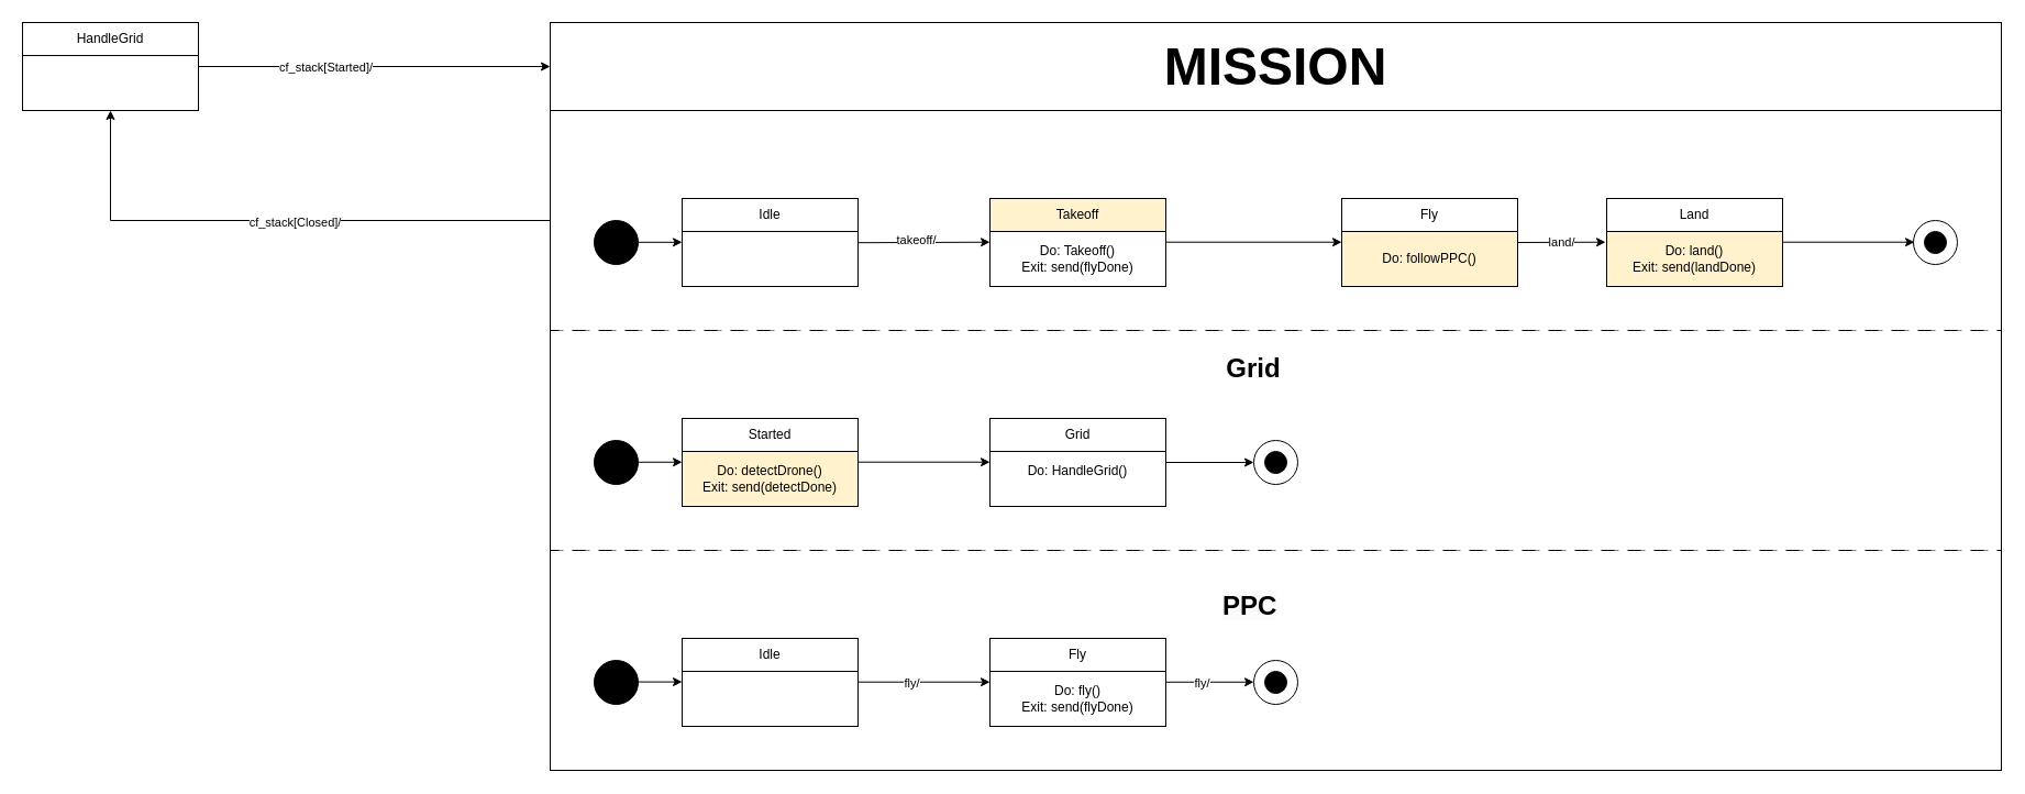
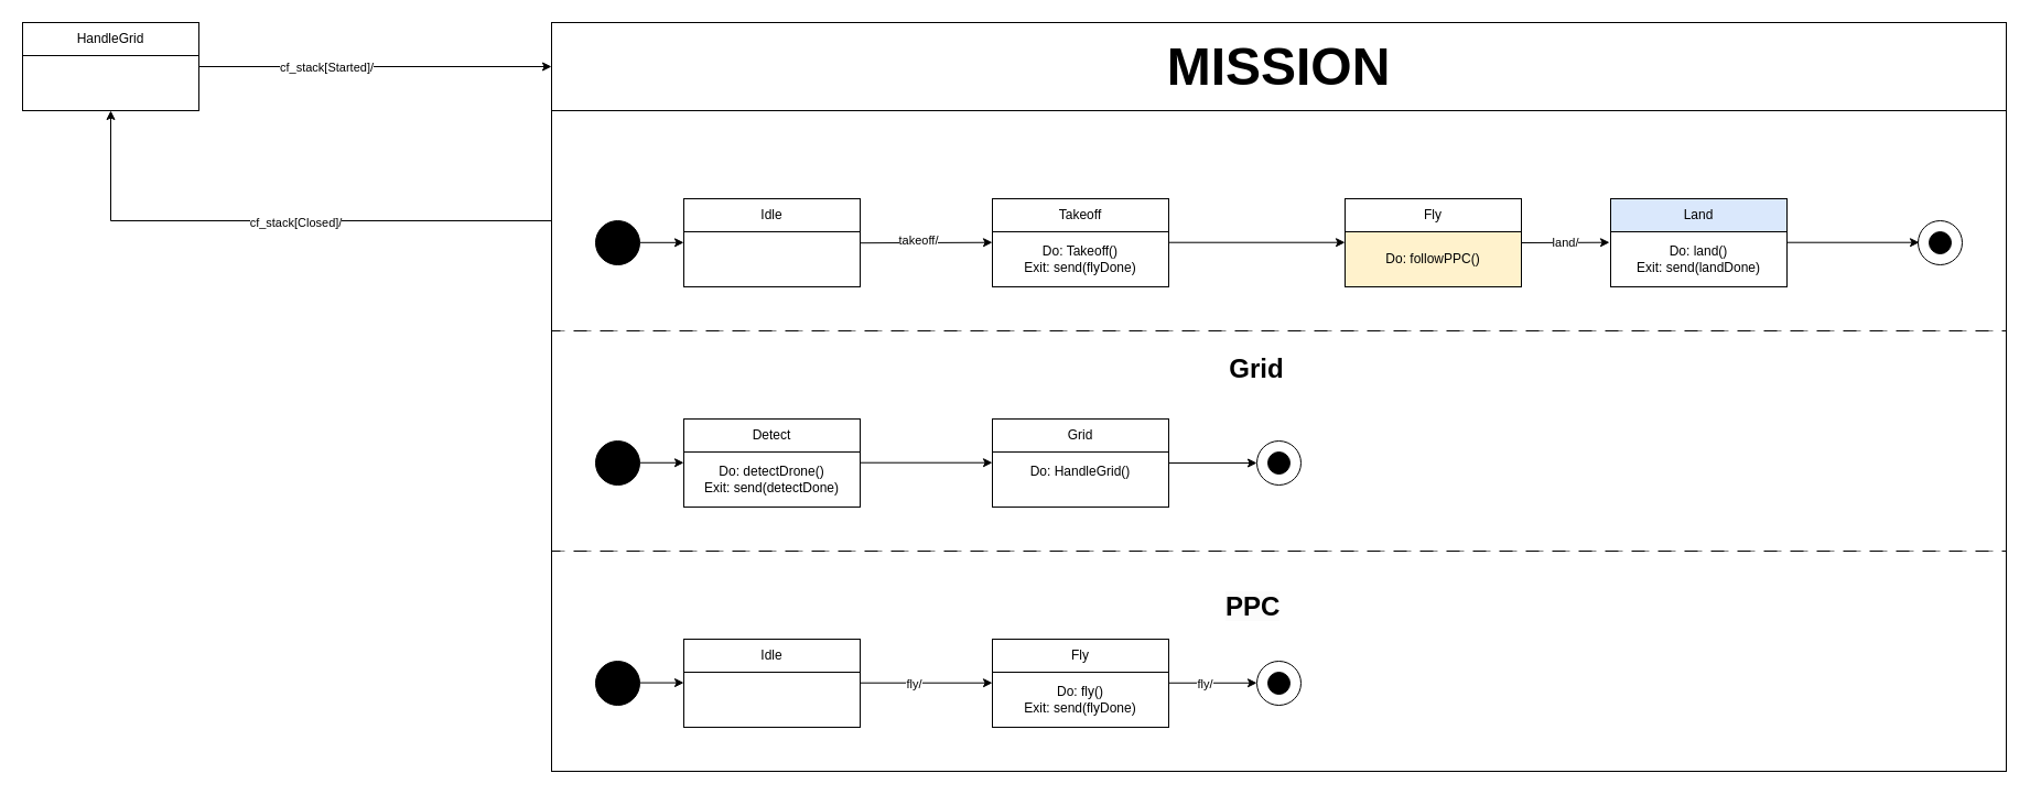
- <mxCell id="13" value="Takeoff" style="rounded=0;whiteSpace=wrap;html=1;fillColor=#fff2cc;" parent="12" vertex="1"><mxGeometry width="160" height="30" as="geometry" /></mxCell>
+ <mxCell id="13" value="Takeoff" style="rounded=0;whiteSpace=wrap;html=1;" parent="12" vertex="1"><mxGeometry width="160" height="30" as="geometry" /></mxCell>
- <mxCell id="19" value="Land" style="rounded=0;whiteSpace=wrap;html=1;" parent="18" vertex="1"><mxGeometry x="41" width="160" height="30" as="geometry" /></mxCell>
+ <mxCell id="19" value="Land" style="rounded=0;whiteSpace=wrap;html=1;fillColor=#dae8fc;" parent="18" vertex="1"><mxGeometry x="41" width="160" height="30" as="geometry" /></mxCell>
- <mxCell id="20" value="Do: land()&lt;div&gt;Exit: send(landDone)&lt;/div&gt;" style="rounded=0;whiteSpace=wrap;html=1;fillColor=#fff2cc;" parent="18" vertex="1"><mxGeometry x="41" y="30" width="160" height="50" as="geometry" /></mxCell>
+ <mxCell id="20" value="Do: land()&lt;div&gt;Exit: send(landDone)&lt;/div&gt;" style="rounded=0;whiteSpace=wrap;html=1;" parent="18" vertex="1"><mxGeometry x="41" y="30" width="160" height="50" as="geometry" /></mxCell>
- <mxCell id="30" value="Started" style="rounded=0;whiteSpace=wrap;html=1;" parent="29" vertex="1"><mxGeometry width="160" height="30" as="geometry" /></mxCell>
+ <mxCell id="30" value="Detect" style="rounded=0;whiteSpace=wrap;html=1;" parent="29" vertex="1"><mxGeometry width="160" height="30" as="geometry" /></mxCell>
- <mxCell id="31" value="Do: detectDrone()&lt;div&gt;Exit: send(detectDone)&lt;/div&gt;" style="rounded=0;whiteSpace=wrap;html=1;fillColor=#fff2cc;" parent="29" vertex="1"><mxGeometry y="30" width="160" height="50" as="geometry" /></mxCell>
+ <mxCell id="31" value="Do: detectDrone()&lt;div&gt;Exit: send(detectDone)&lt;/div&gt;" style="rounded=0;whiteSpace=wrap;html=1;" parent="29" vertex="1"><mxGeometry y="30" width="160" height="50" as="geometry" /></mxCell>
